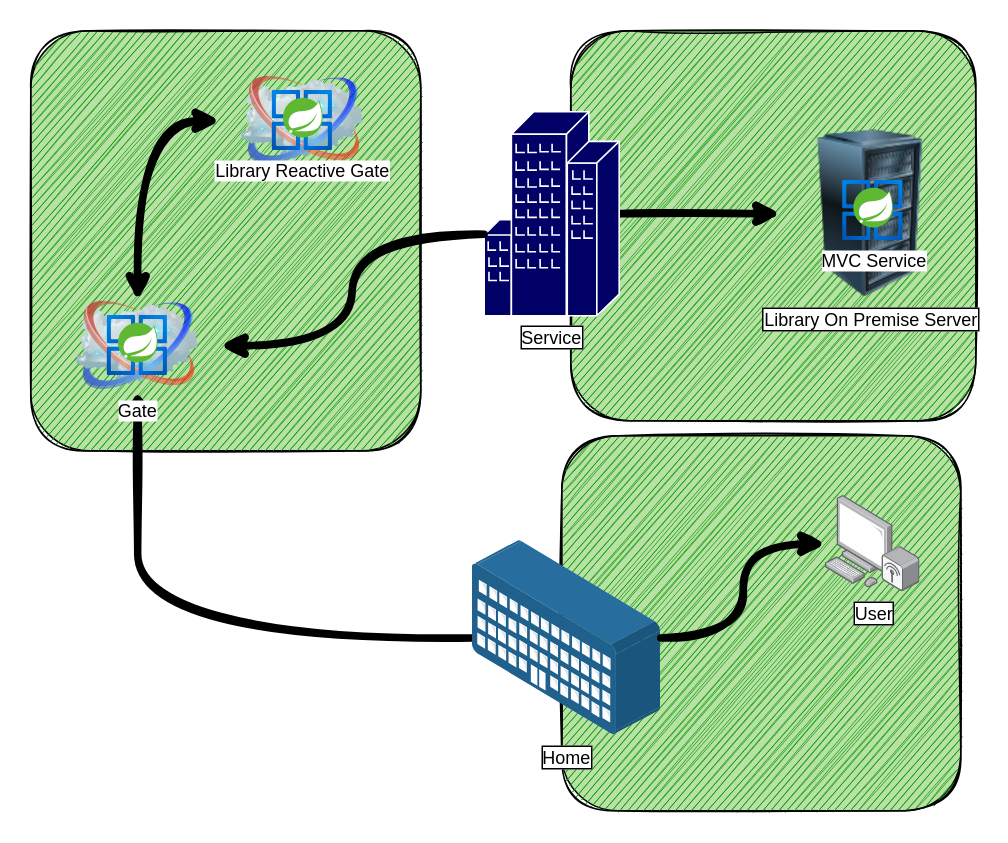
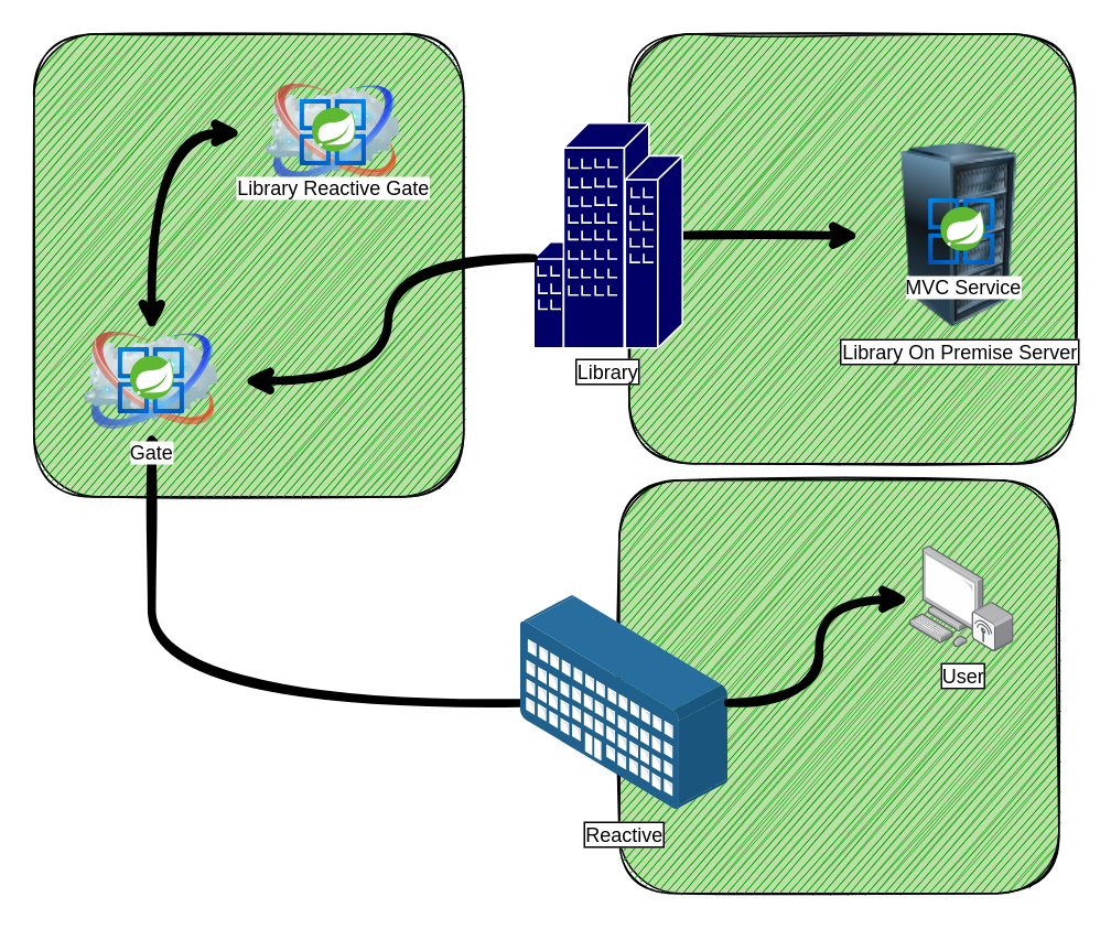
- <mxCell id="9" value="Service" style="shape=mxgraph.cisco.buildings.generic_building;html=1;pointerEvents=1;dashed=0;fillColor=#000066;strokeColor=#ffffff;strokeWidth=2;verticalLabelPosition=bottom;verticalAlign=top;align=center;outlineConnect=0;labelBorderColor=#000000;labelBackgroundColor=default;" vertex="1" parent="1"><mxGeometry x="322.3" y="74" width="90" height="136" as="geometry" /></mxCell>
+ <mxCell id="9" value="Library" style="shape=mxgraph.cisco.buildings.generic_building;html=1;pointerEvents=1;dashed=0;fillColor=#000066;strokeColor=#ffffff;strokeWidth=2;verticalLabelPosition=bottom;verticalAlign=top;align=center;outlineConnect=0;labelBorderColor=#000000;labelBackgroundColor=default;" vertex="1" parent="1"><mxGeometry x="322.3" y="74" width="90" height="136" as="geometry" /></mxCell>
- <mxCell id="11" value="Home" style="points=[];aspect=fixed;html=1;align=center;shadow=0;dashed=0;image;image=img/lib/allied_telesis/buildings/Long_Building.svg;labelBorderColor=#000000;imageBackground=none;" vertex="1" parent="1"><mxGeometry x="314.6" y="360" width="125.4" height="129.6" as="geometry" /></mxCell>
+ <mxCell id="11" value="Reactive" style="points=[];aspect=fixed;html=1;align=center;shadow=0;dashed=0;image;image=img/lib/allied_telesis/buildings/Long_Building.svg;labelBorderColor=#000000;imageBackground=none;" vertex="1" parent="1"><mxGeometry x="314.6" y="360" width="125.4" height="129.6" as="geometry" /></mxCell>
